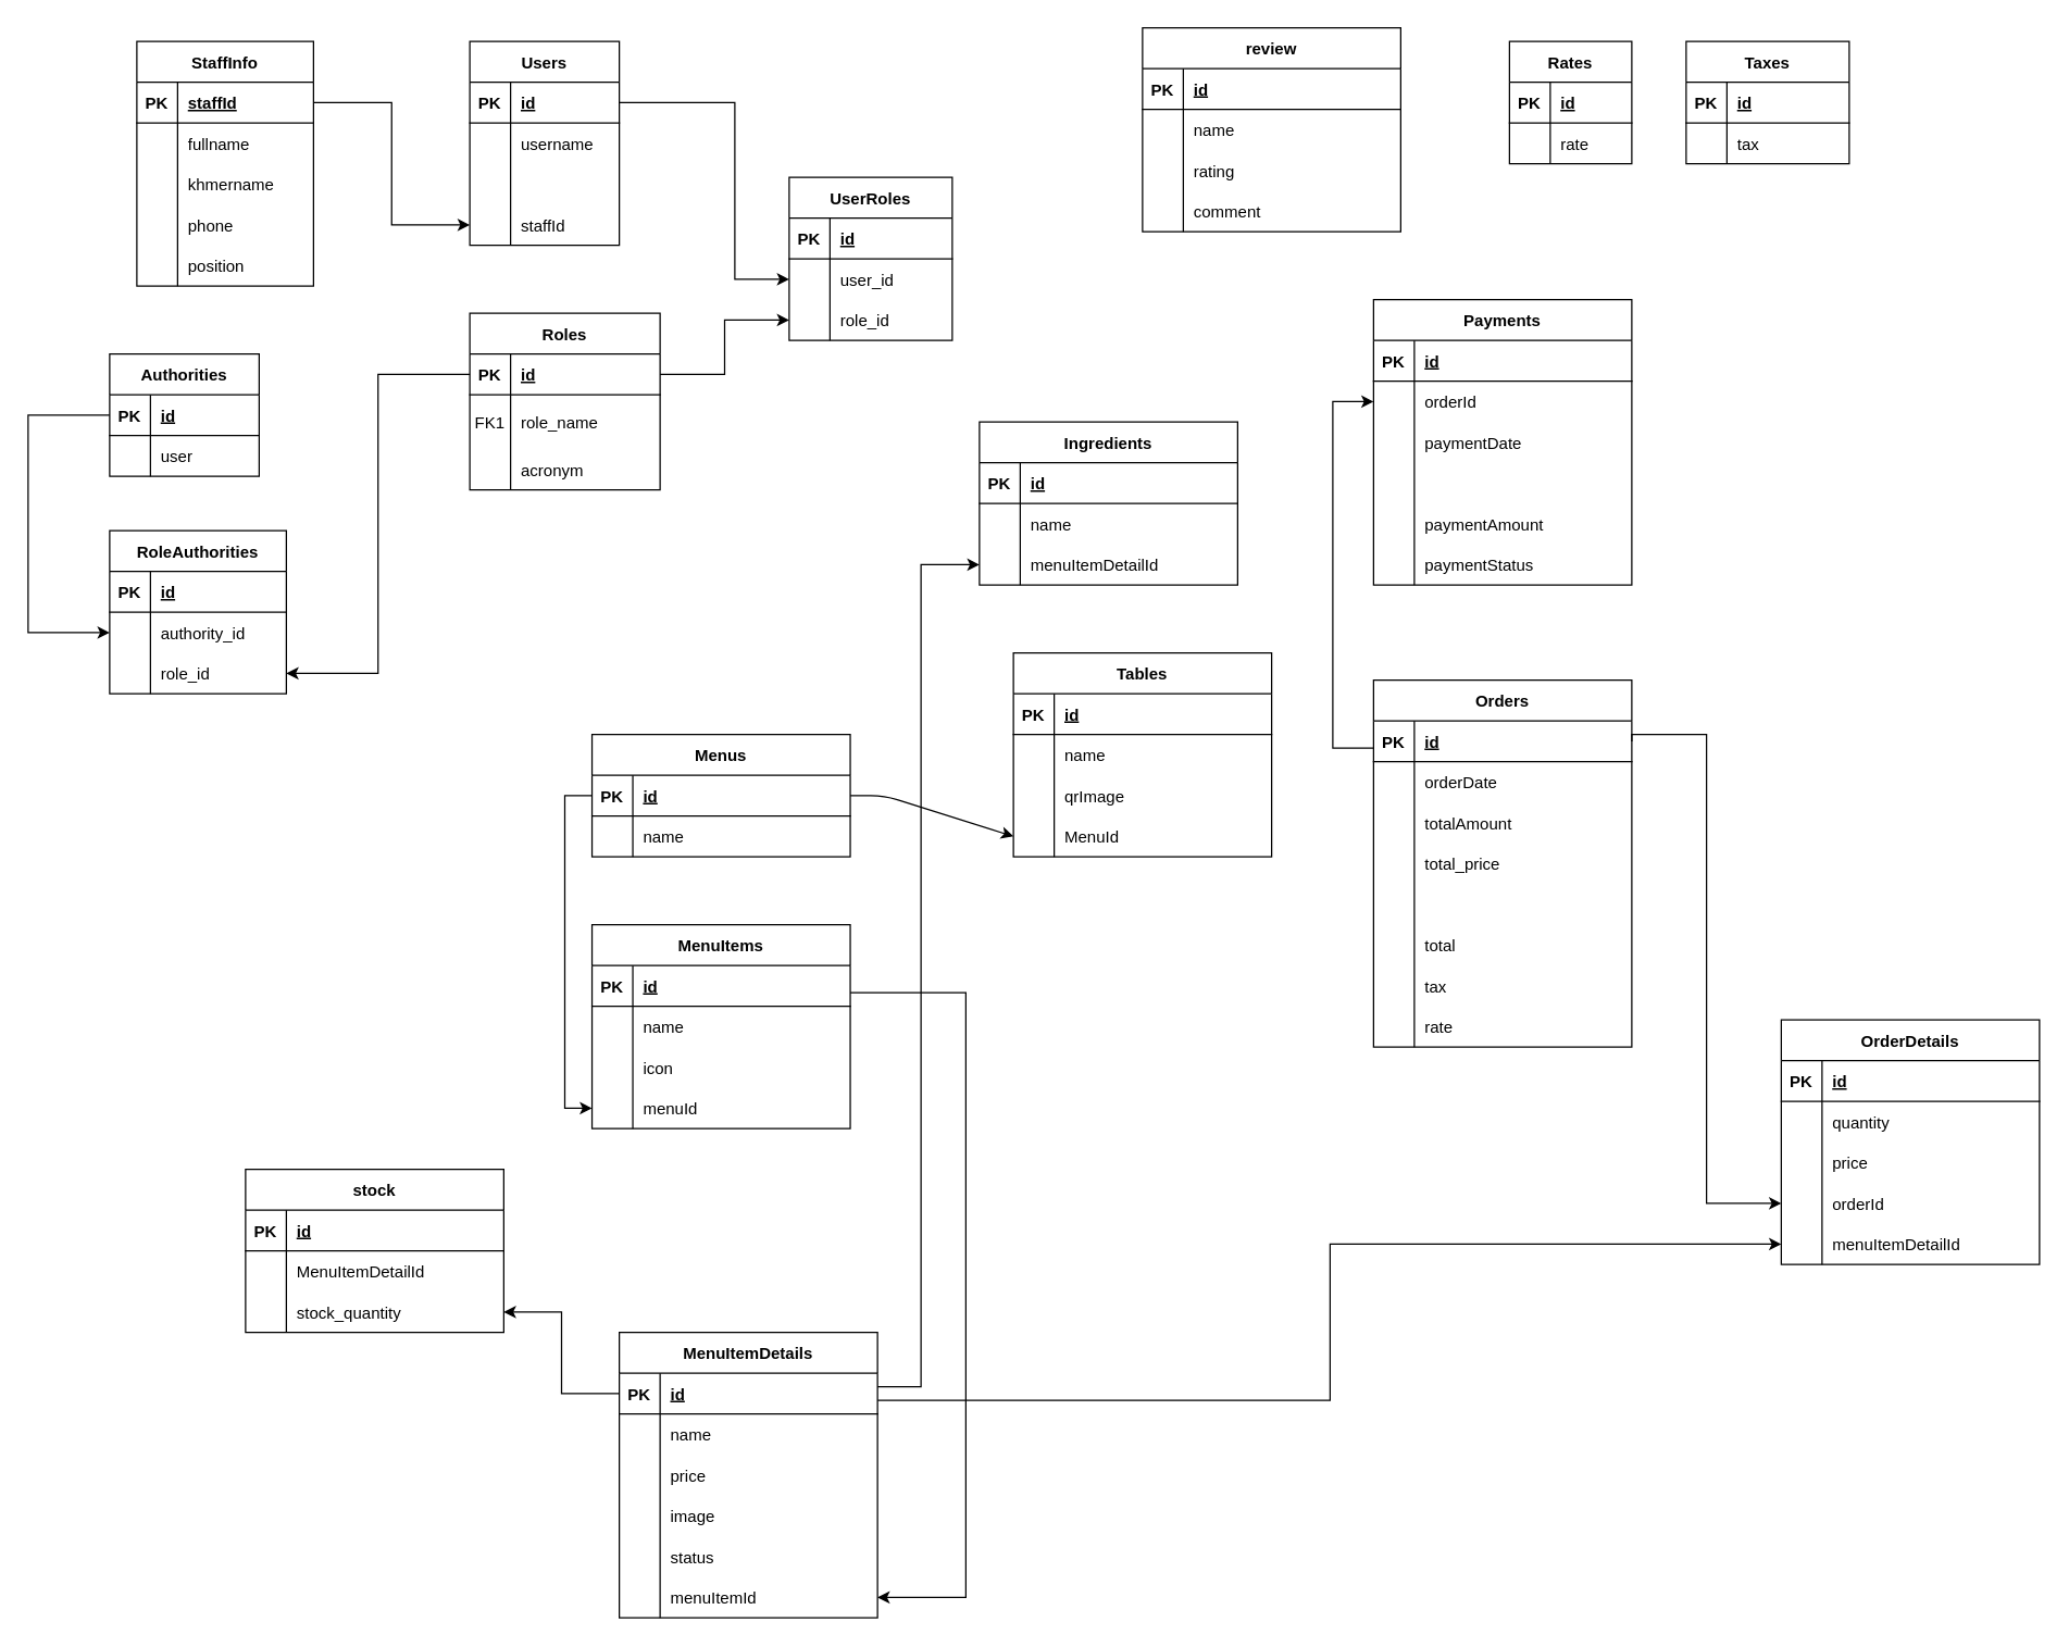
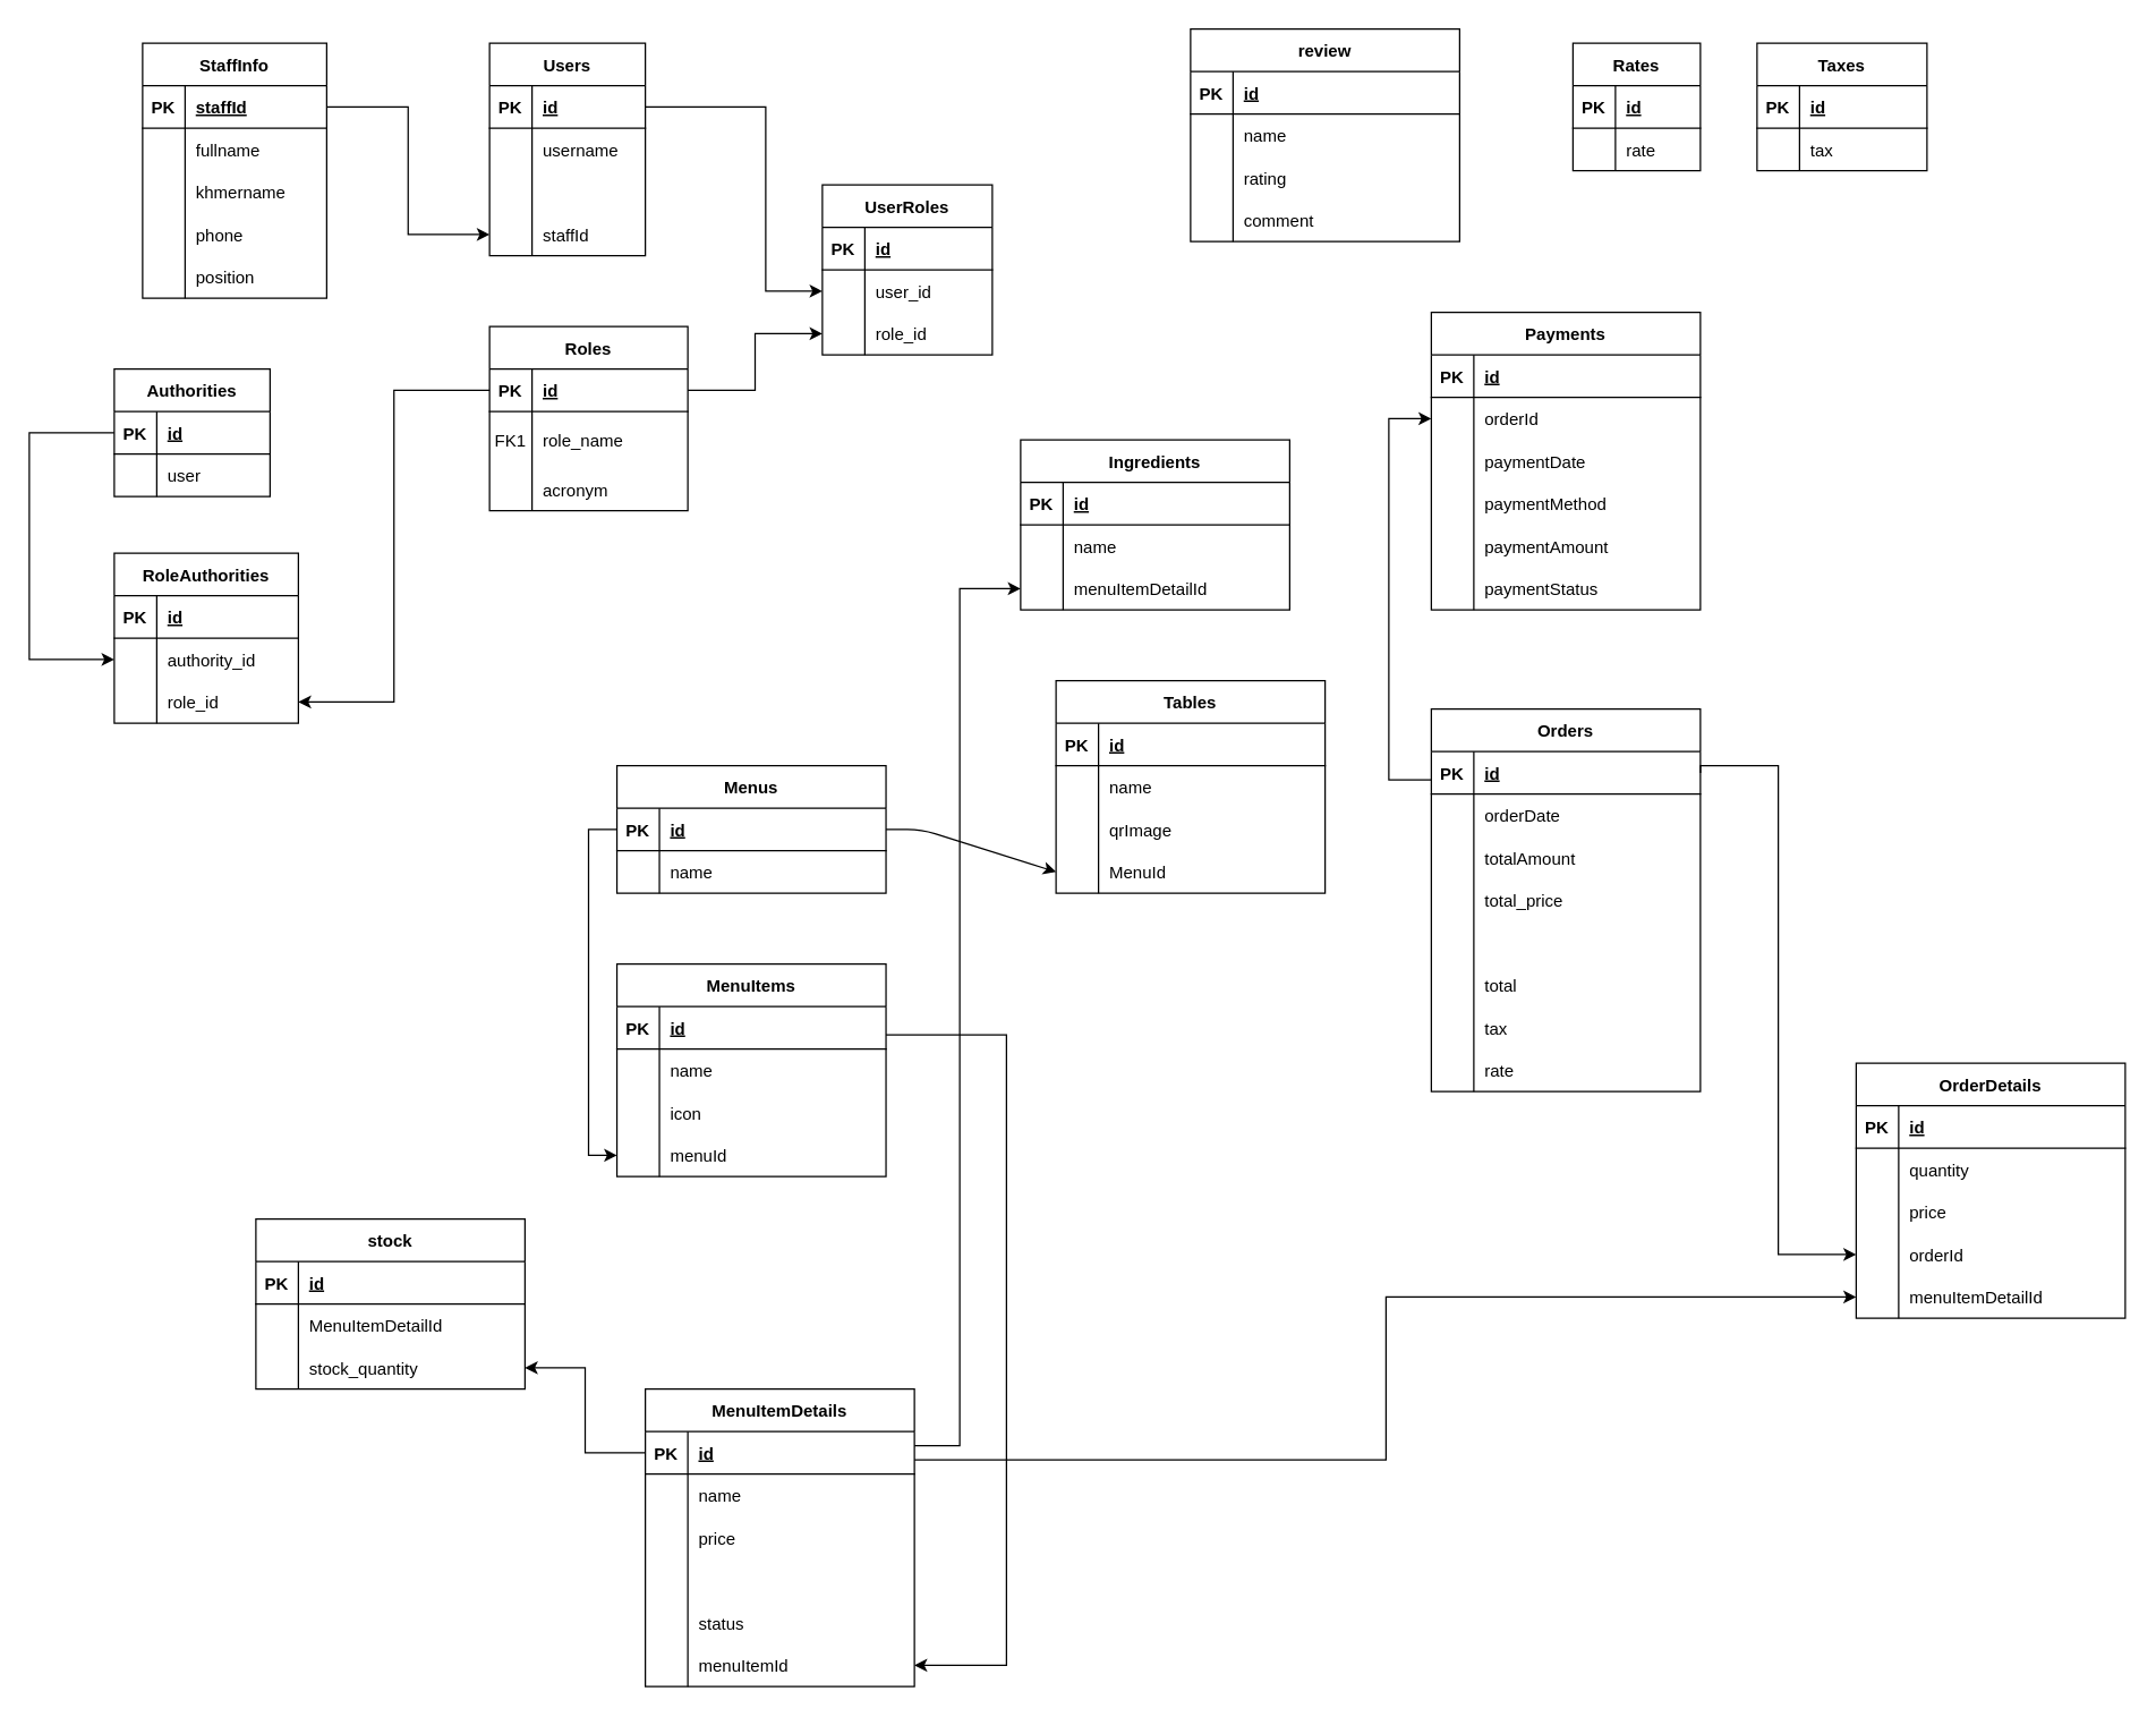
+ <mxCell id="203" value="paymentMethod" style="shape=partialRectangle;overflow=hidden;connectable=0;fillColor=none;top=0;left=0;bottom=0;right=0;align=left;spacingLeft=6;" parent="201" vertex="1"><mxGeometry x="30" width="160" height="30" as="geometry"><mxRectangle width="160" height="30" as="alternateBounds" /></mxGeometry></mxCell>
- <mxCell id="104" value="image" style="shape=partialRectangle;overflow=hidden;connectable=0;fillColor=none;top=0;left=0;bottom=0;right=0;align=left;spacingLeft=6;" vertex="1" parent="102"><mxGeometry x="30" width="160" height="30" as="geometry"><mxRectangle width="160" height="30" as="alternateBounds" /></mxGeometry></mxCell>
